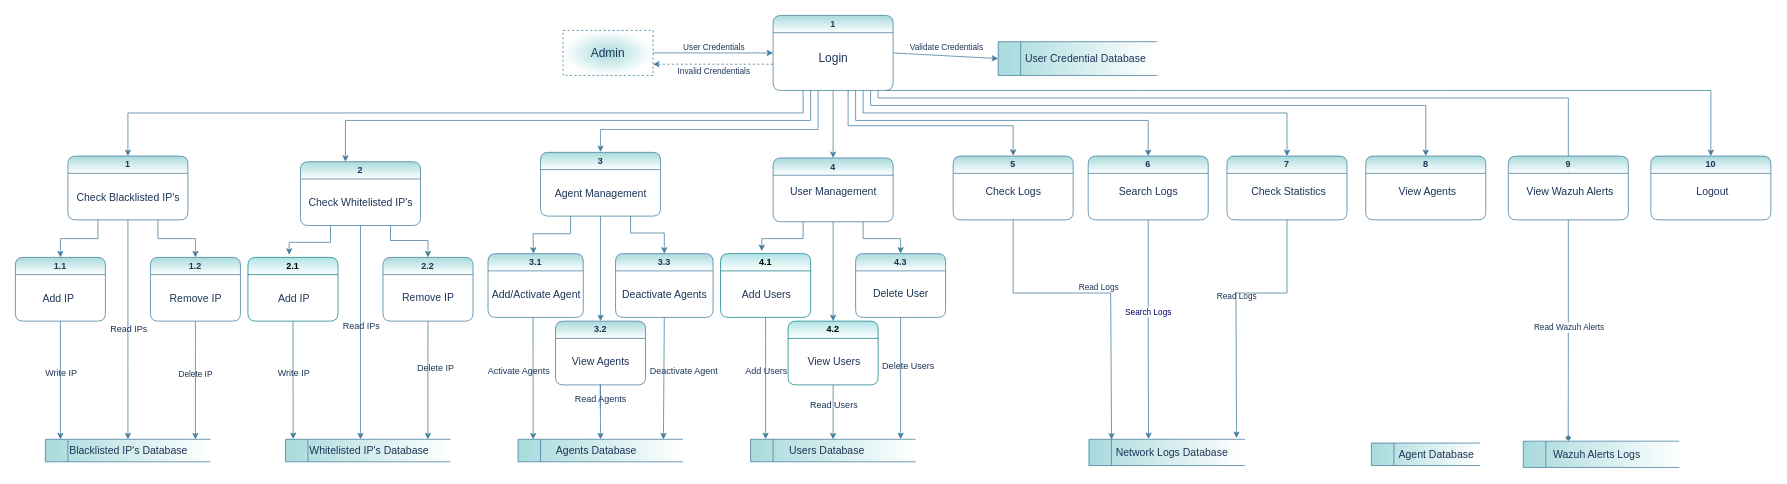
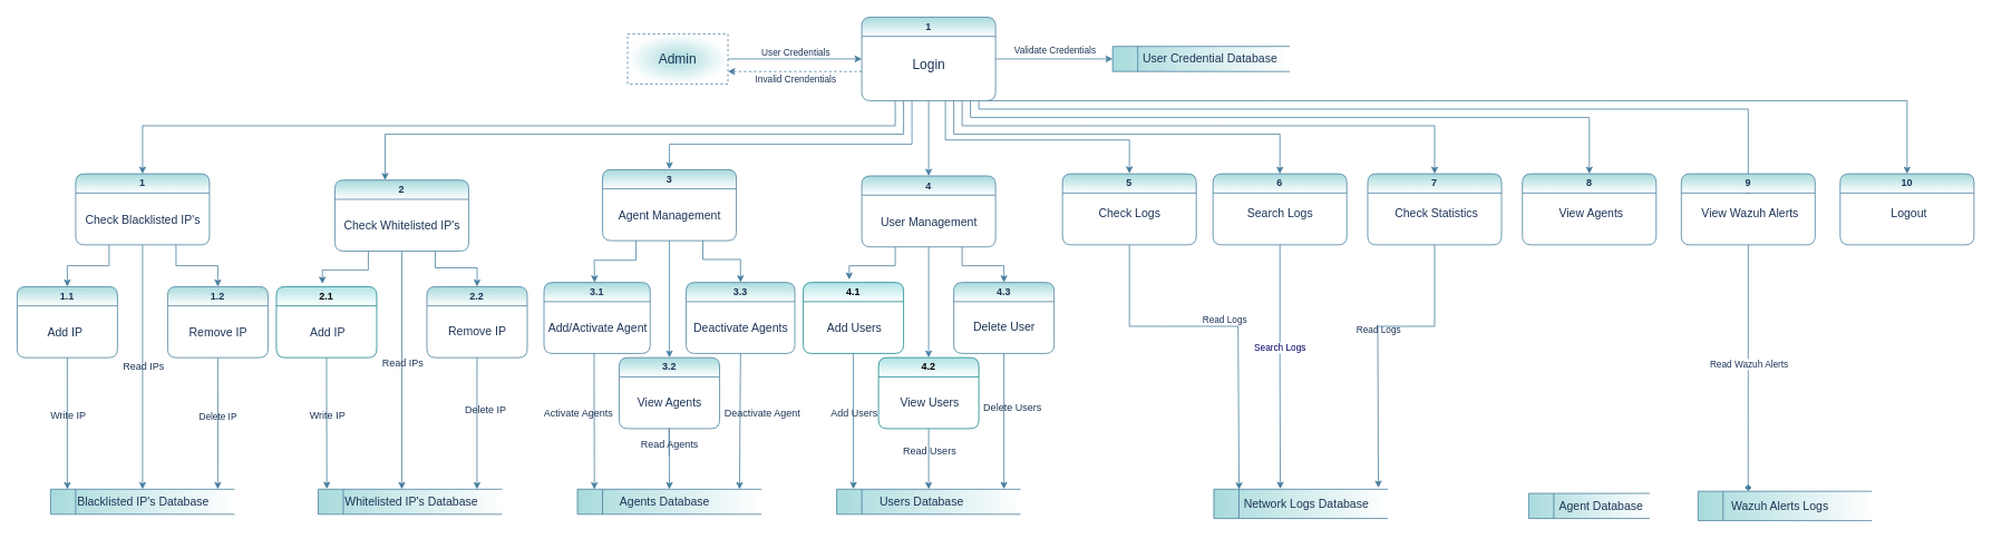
- <mxCell id="8" value="&lt;font style=&quot;font-size: 14px;&quot;&gt;&lt;span style=&quot;white-space: pre;&quot;&gt;&#09;&lt;/span&gt;User Credential Database&lt;/font&gt;" style="html=1;dashed=0;whiteSpace=wrap;shape=mxgraph.dfd.dataStoreID;align=left;spacingLeft=3;points=[[0,0],[0.5,0],[1,0],[0,0.5],[1,0.5],[0,1],[0.5,1],[1,1]];labelBackgroundColor=none;fillColor=#A8DADC;strokeColor=#457B9D;fontColor=#1D3557;gradientColor=#FFFFFF;gradientDirection=east;" parent="1" vertex="1"><mxGeometry x="1330" y="55" width="212" height="45" as="geometry" /></mxCell>
+ <mxCell id="8" value="&lt;font style=&quot;font-size: 14px;&quot;&gt;&lt;span style=&quot;white-space: pre;&quot;&gt;&#09;&lt;/span&gt;User Credential Database&lt;/font&gt;" style="html=1;dashed=0;whiteSpace=wrap;shape=mxgraph.dfd.dataStoreID;align=left;spacingLeft=3;points=[[0,0],[0.5,0],[1,0],[0,0.5],[1,0.5],[0,1],[0.5,1],[1,1]];labelBackgroundColor=none;fillColor=#A8DADC;strokeColor=#457B9D;fontColor=#1D3557;gradientColor=#FFFFFF;gradientDirection=east;" parent="1" vertex="1"><mxGeometry x="1330" y="55" width="212" height="30" as="geometry" /></mxCell>
- <mxCell id="81" value="&lt;span style=&quot;font-size: 14px;&quot;&gt;User Management&lt;/span&gt;" style="text;html=1;align=center;verticalAlign=middle;resizable=0;points=[];autosize=1;strokeColor=none;fillColor=none;labelBackgroundColor=none;fontColor=#1D3557;" parent="80" vertex="1"><mxGeometry x="10" y="30" width="140" height="30" as="geometry" /></mxCell>
+ <mxCell id="81" value="&lt;span style=&quot;font-size: 14px;&quot;&gt;User Management&lt;/span&gt;" style="text;html=1;align=center;verticalAlign=middle;resizable=0;points=[];autosize=1;strokeColor=none;fillColor=none;labelBackgroundColor=none;fontColor=#1D3557;" parent="80" vertex="1"><mxGeometry x="10" y="40" width="140" height="30" as="geometry" /></mxCell>
